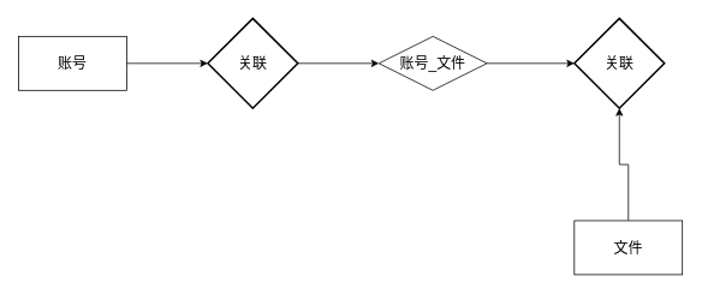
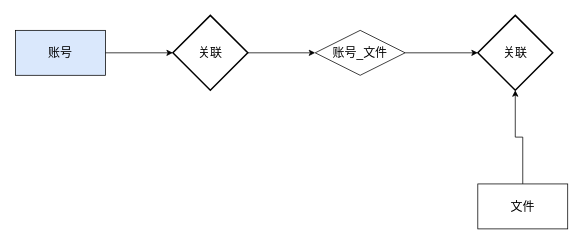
- <mxCell id="2" value="账号" style="rounded=0;whiteSpace=wrap;html=1;fontSize=16;" vertex="1" parent="1"><mxGeometry x="20" y="40" width="120" height="60" as="geometry" /></mxCell>
+ <mxCell id="2" value="账号" style="rounded=0;whiteSpace=wrap;html=1;fontSize=16;fillColor=#dae8fc;" vertex="1" parent="1"><mxGeometry x="20" y="40" width="120" height="60" as="geometry" /></mxCell>
